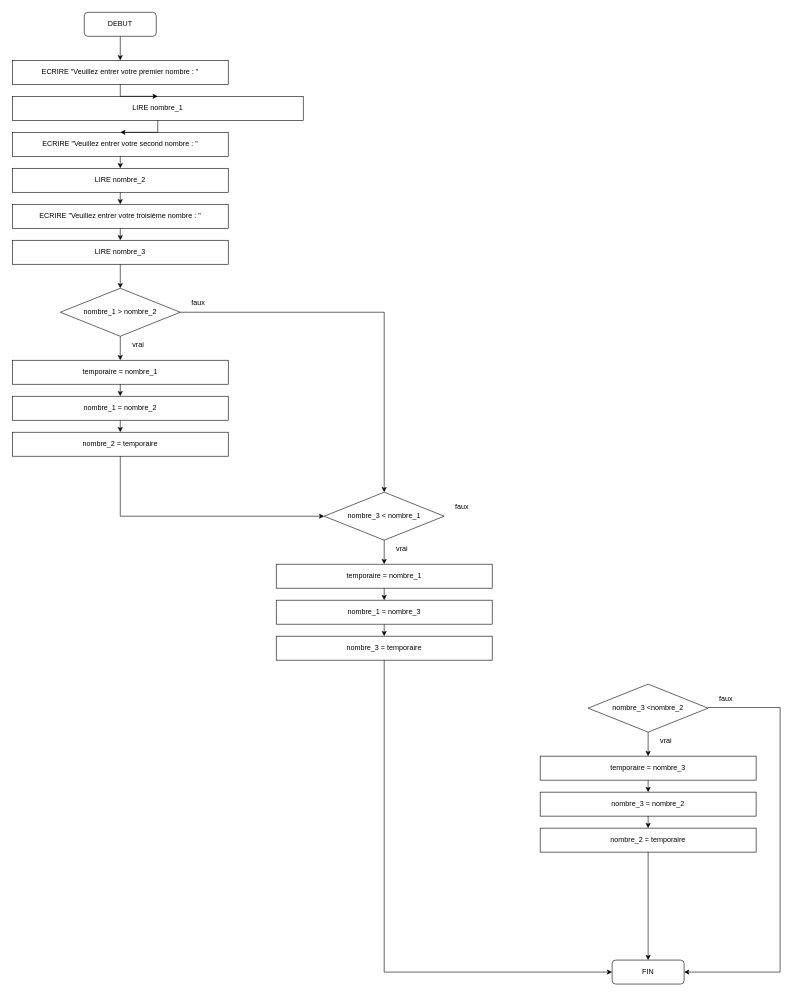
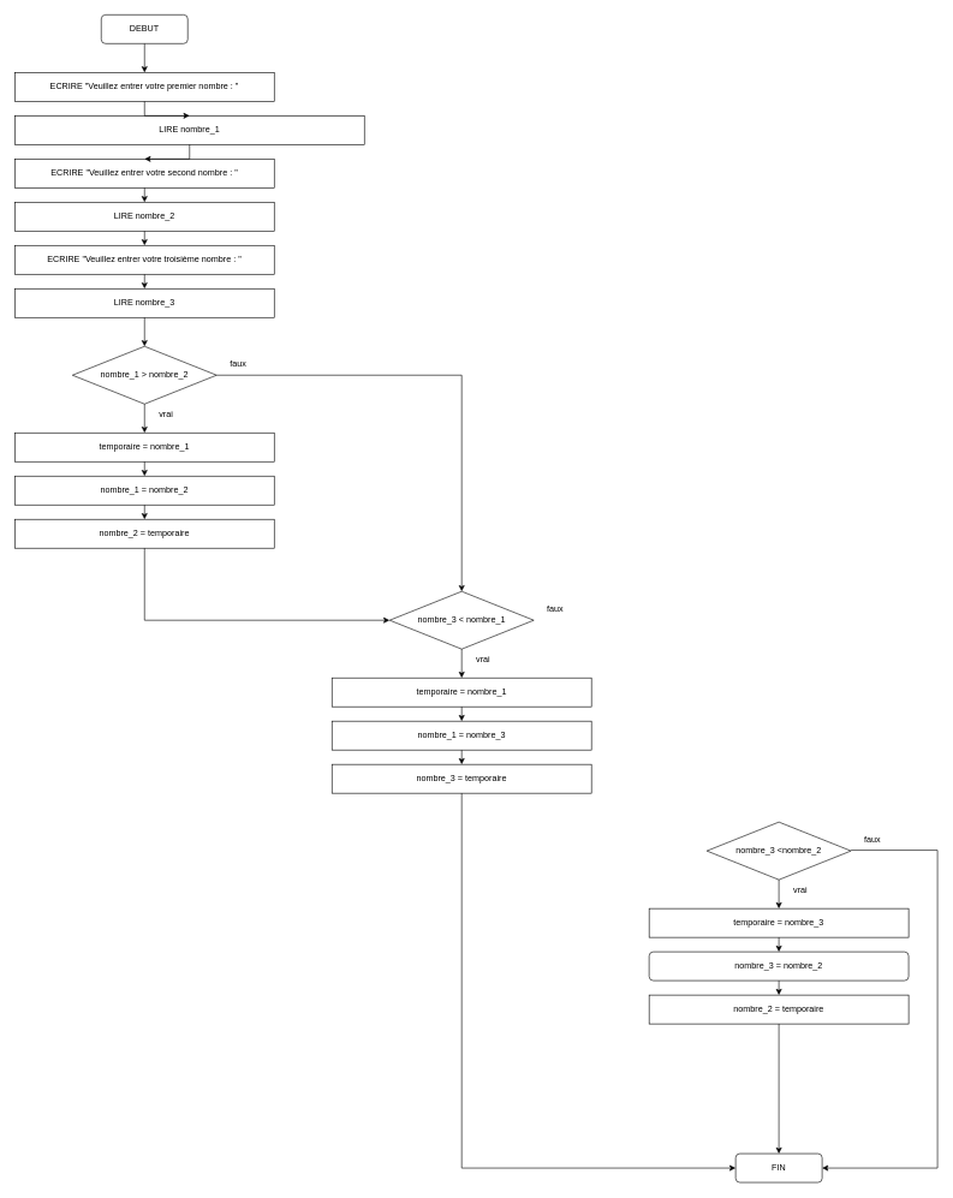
- <mxCell id="39" value="nombre_3 = nombre_2" style="rounded=0;whiteSpace=wrap;html=1;fillColor=none;" vertex="1" parent="1"><mxGeometry x="900" y="1320" width="360" height="40" as="geometry" /></mxCell>
+ <mxCell id="39" value="nombre_3 = nombre_2" style="whiteSpace=wrap;html=1;fillColor=none;rounded=1;" vertex="1" parent="1"><mxGeometry x="900" y="1320" width="360" height="40" as="geometry" /></mxCell>
